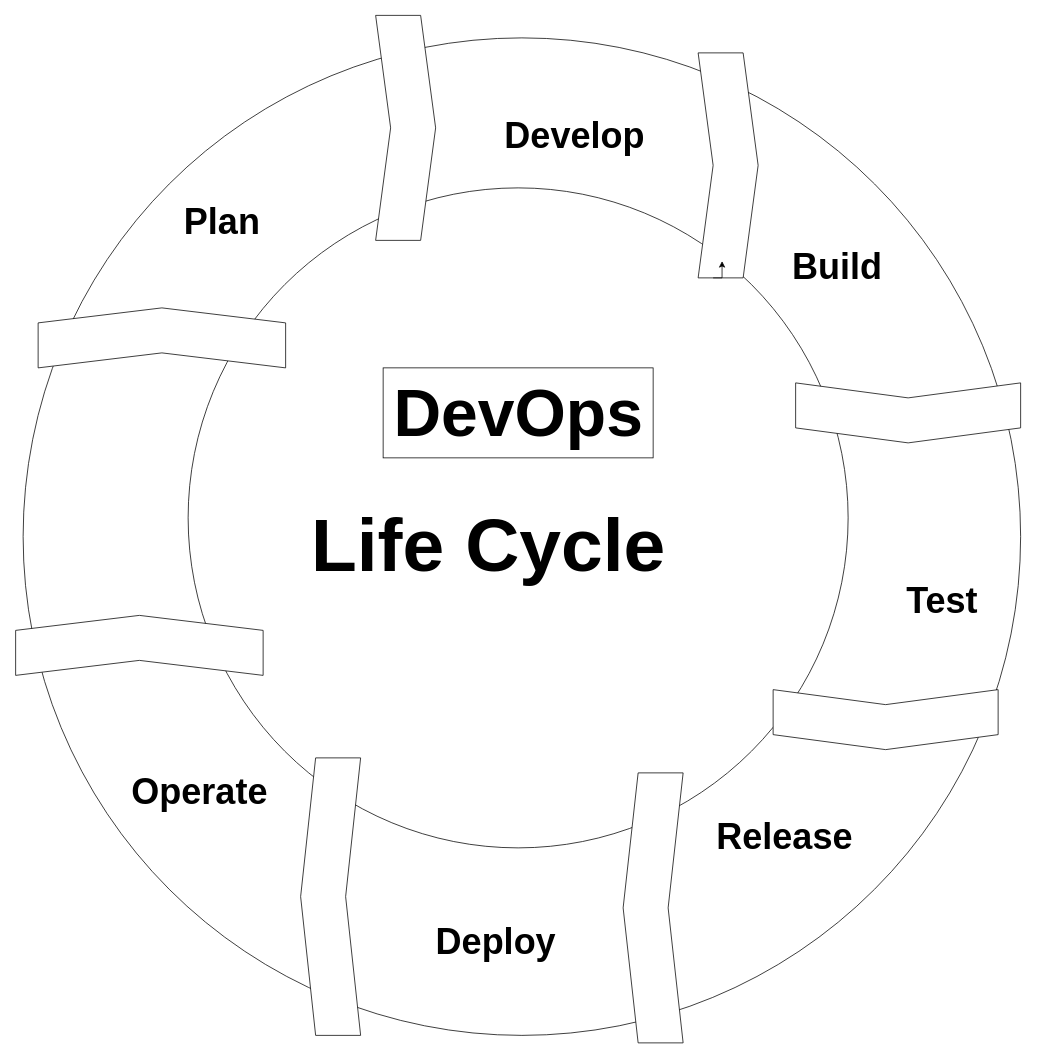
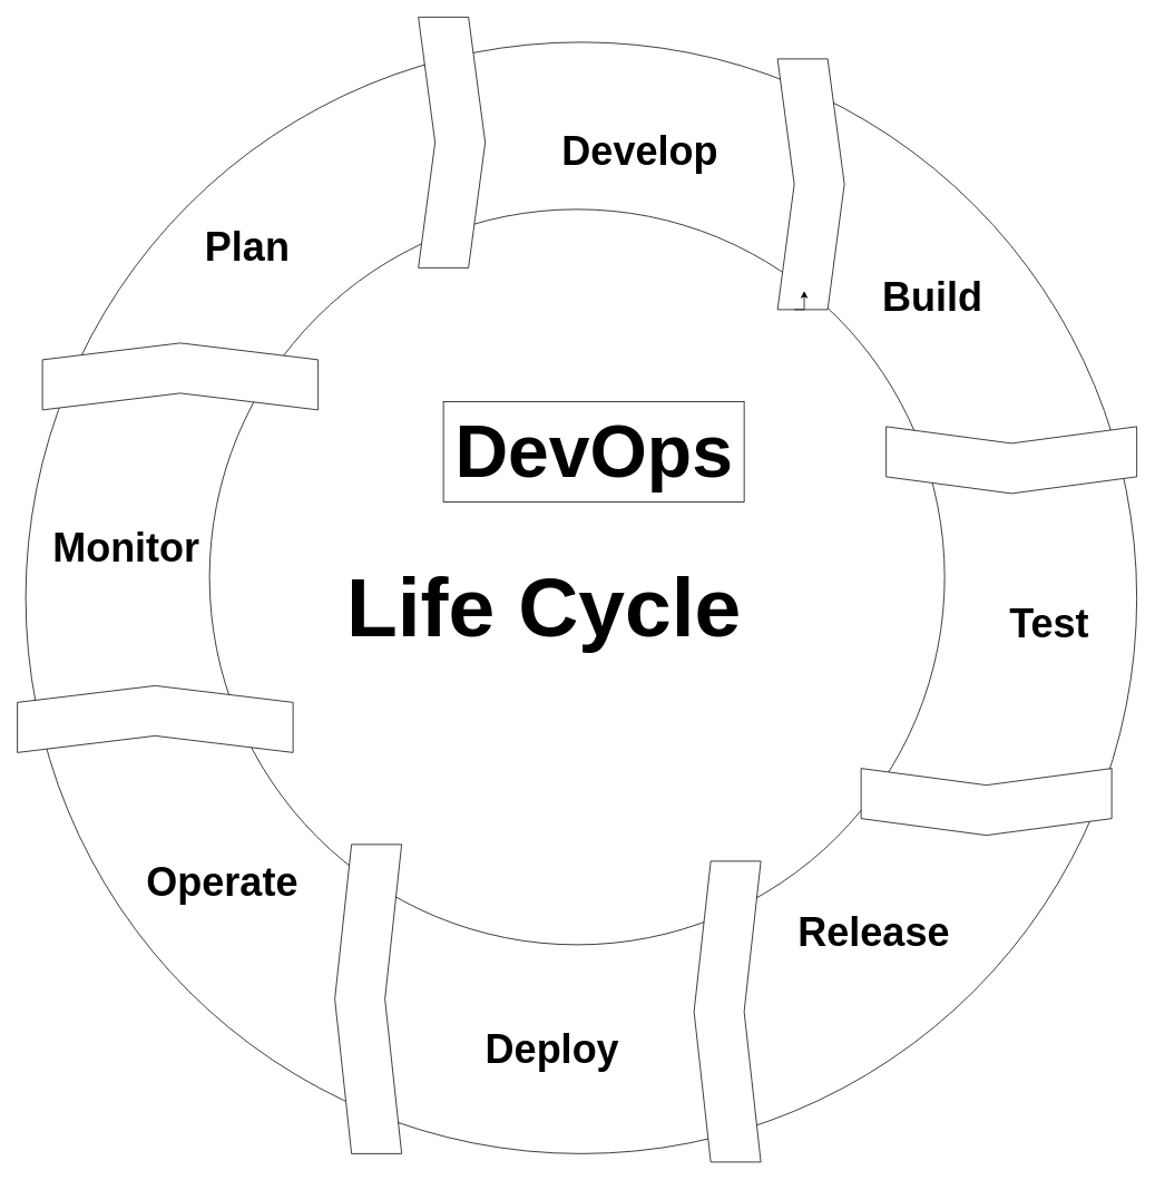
- <mxCell id="22" value="&lt;b&gt;&lt;font style=&quot;font-size: 88px; color: light-dark(rgb(0, 0, 0), rgb(0, 0, 51));&quot;&gt;DevOps&lt;/font&gt;&lt;/b&gt;" style="text;html=1;align=center;verticalAlign=middle;resizable=0;points=[];autosize=1;strokeColor=light-dark(#000000,#000033);fillColor=none;" vertex="1" parent="1"><mxGeometry x="510" y="490" width="360" height="120" as="geometry" /></mxCell>
+ <mxCell id="22" value="&lt;b&gt;&lt;font style=&quot;font-size: 88px; color: light-dark(rgb(0, 0, 0), rgb(0, 0, 51));&quot;&gt;DevOps&lt;/font&gt;&lt;/b&gt;" style="text;html=1;align=center;verticalAlign=middle;resizable=0;points=[];autosize=1;strokeColor=light-dark(#000000,#000033);fillColor=none;" vertex="1" parent="1"><mxGeometry x="530" y="480" width="360" height="120" as="geometry" /></mxCell>
+ <mxCell id="21" value="&lt;b&gt;&lt;font style=&quot;font-size: 48px; color: light-dark(rgb(0, 0, 0), rgb(0, 0, 51));&quot;&gt;Monitor&lt;/font&gt;&lt;/b&gt;" style="text;html=1;align=center;verticalAlign=middle;resizable=0;points=[];autosize=1;strokeColor=none;fillColor=none;" vertex="1" parent="1"><mxGeometry x="50" y="620" width="200" height="70" as="geometry" /></mxCell>
- <mxCell id="17" value="&lt;b&gt;&lt;font style=&quot;font-size: 48px; color: light-dark(rgb(0, 0, 0), rgb(0, 0, 51));&quot;&gt;Test&lt;/font&gt;&lt;/b&gt;" style="text;html=1;align=center;verticalAlign=middle;resizable=0;points=[];autosize=1;strokeColor=none;fillColor=none;" vertex="1" parent="1"><mxGeometry x="1195" y="765" width="120" height="70" as="geometry" /></mxCell>
+ <mxCell id="17" value="&lt;b&gt;&lt;font style=&quot;font-size: 48px; color: light-dark(rgb(0, 0, 0), rgb(0, 0, 51));&quot;&gt;Test&lt;/font&gt;&lt;/b&gt;" style="text;html=1;align=center;verticalAlign=middle;resizable=0;points=[];autosize=1;strokeColor=none;fillColor=none;" vertex="1" parent="1"><mxGeometry x="1195" y="710" width="120" height="70" as="geometry" /></mxCell>
